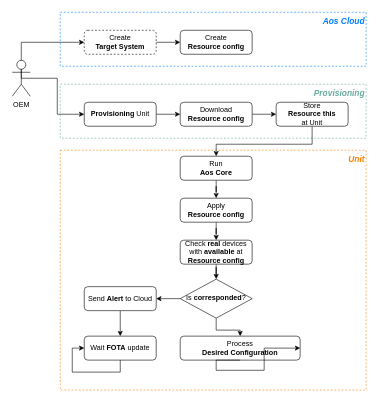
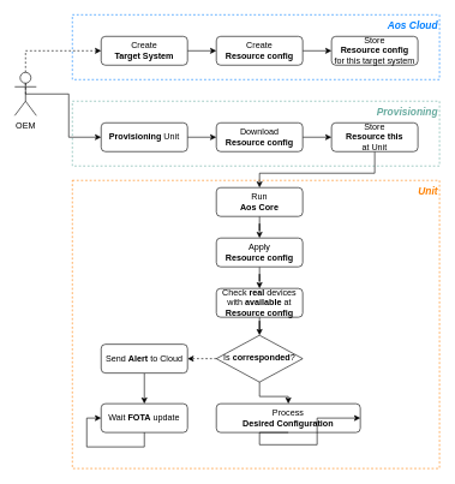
- <mxCell id="7" style="edgeStyle=orthogonalEdgeStyle;rounded=0;orthogonalLoop=1;jettySize=auto;html=1;exitX=0.5;exitY=0.5;exitDx=0;exitDy=0;exitPerimeter=0;" parent="1" source="9" target="6" edge="1"><mxGeometry relative="1" as="geometry"><Array as="points"><mxPoint x="35" y="70" /></Array></mxGeometry></mxCell>
+ <mxCell id="7" style="edgeStyle=orthogonalEdgeStyle;rounded=0;orthogonalLoop=1;jettySize=auto;html=1;exitX=0.5;exitY=0.5;exitDx=0;exitDy=0;exitPerimeter=0;dashed=1;" parent="1" source="9" target="6" edge="1"><mxGeometry relative="1" as="geometry"><Array as="points"><mxPoint x="35" y="70" /></Array></mxGeometry></mxCell>
- <mxCell id="6" value="Create &lt;br&gt;&lt;b&gt;Target System&lt;/b&gt;" style="rounded=1;whiteSpace=wrap;html=1;fontSize=12;glass=0;strokeWidth=1;shadow=0;dashed=1;" parent="1" vertex="1"><mxGeometry x="140" y="50" width="120" height="40" as="geometry" /></mxCell>
+ <mxCell id="6" value="Create &lt;br&gt;&lt;b&gt;Target System&lt;/b&gt;" style="rounded=1;whiteSpace=wrap;html=1;fontSize=12;glass=0;strokeWidth=1;shadow=0;" parent="1" vertex="1"><mxGeometry x="140" y="50" width="120" height="40" as="geometry" /></mxCell>
+ <mxCell id="10" style="edgeStyle=orthogonalEdgeStyle;rounded=0;orthogonalLoop=1;jettySize=auto;html=1;exitX=1;exitY=0.5;exitDx=0;exitDy=0;" parent="1" source="11" target="12" edge="1"><mxGeometry relative="1" as="geometry" /></mxCell>
+ <mxCell id="12" value="Store&lt;br&gt;&lt;b&gt;Resource config&lt;/b&gt;&lt;br&gt;for this target system" style="rounded=1;whiteSpace=wrap;html=1;fontSize=12;glass=0;strokeWidth=1;shadow=0;" parent="1" vertex="1"><mxGeometry x="460" y="50" width="120" height="40" as="geometry" /></mxCell>
- <mxCell id="25" style="edgeStyle=orthogonalEdgeStyle;rounded=0;orthogonalLoop=1;jettySize=auto;html=1;exitX=0;exitY=0.5;exitDx=0;exitDy=0;" parent="1" source="26" target="29" edge="1"><mxGeometry relative="1" as="geometry" /></mxCell>
+ <mxCell id="25" style="edgeStyle=orthogonalEdgeStyle;rounded=0;orthogonalLoop=1;jettySize=auto;html=1;exitX=0;exitY=0.5;exitDx=0;exitDy=0;dashed=1;" parent="1" source="26" target="29" edge="1"><mxGeometry relative="1" as="geometry" /></mxCell>
